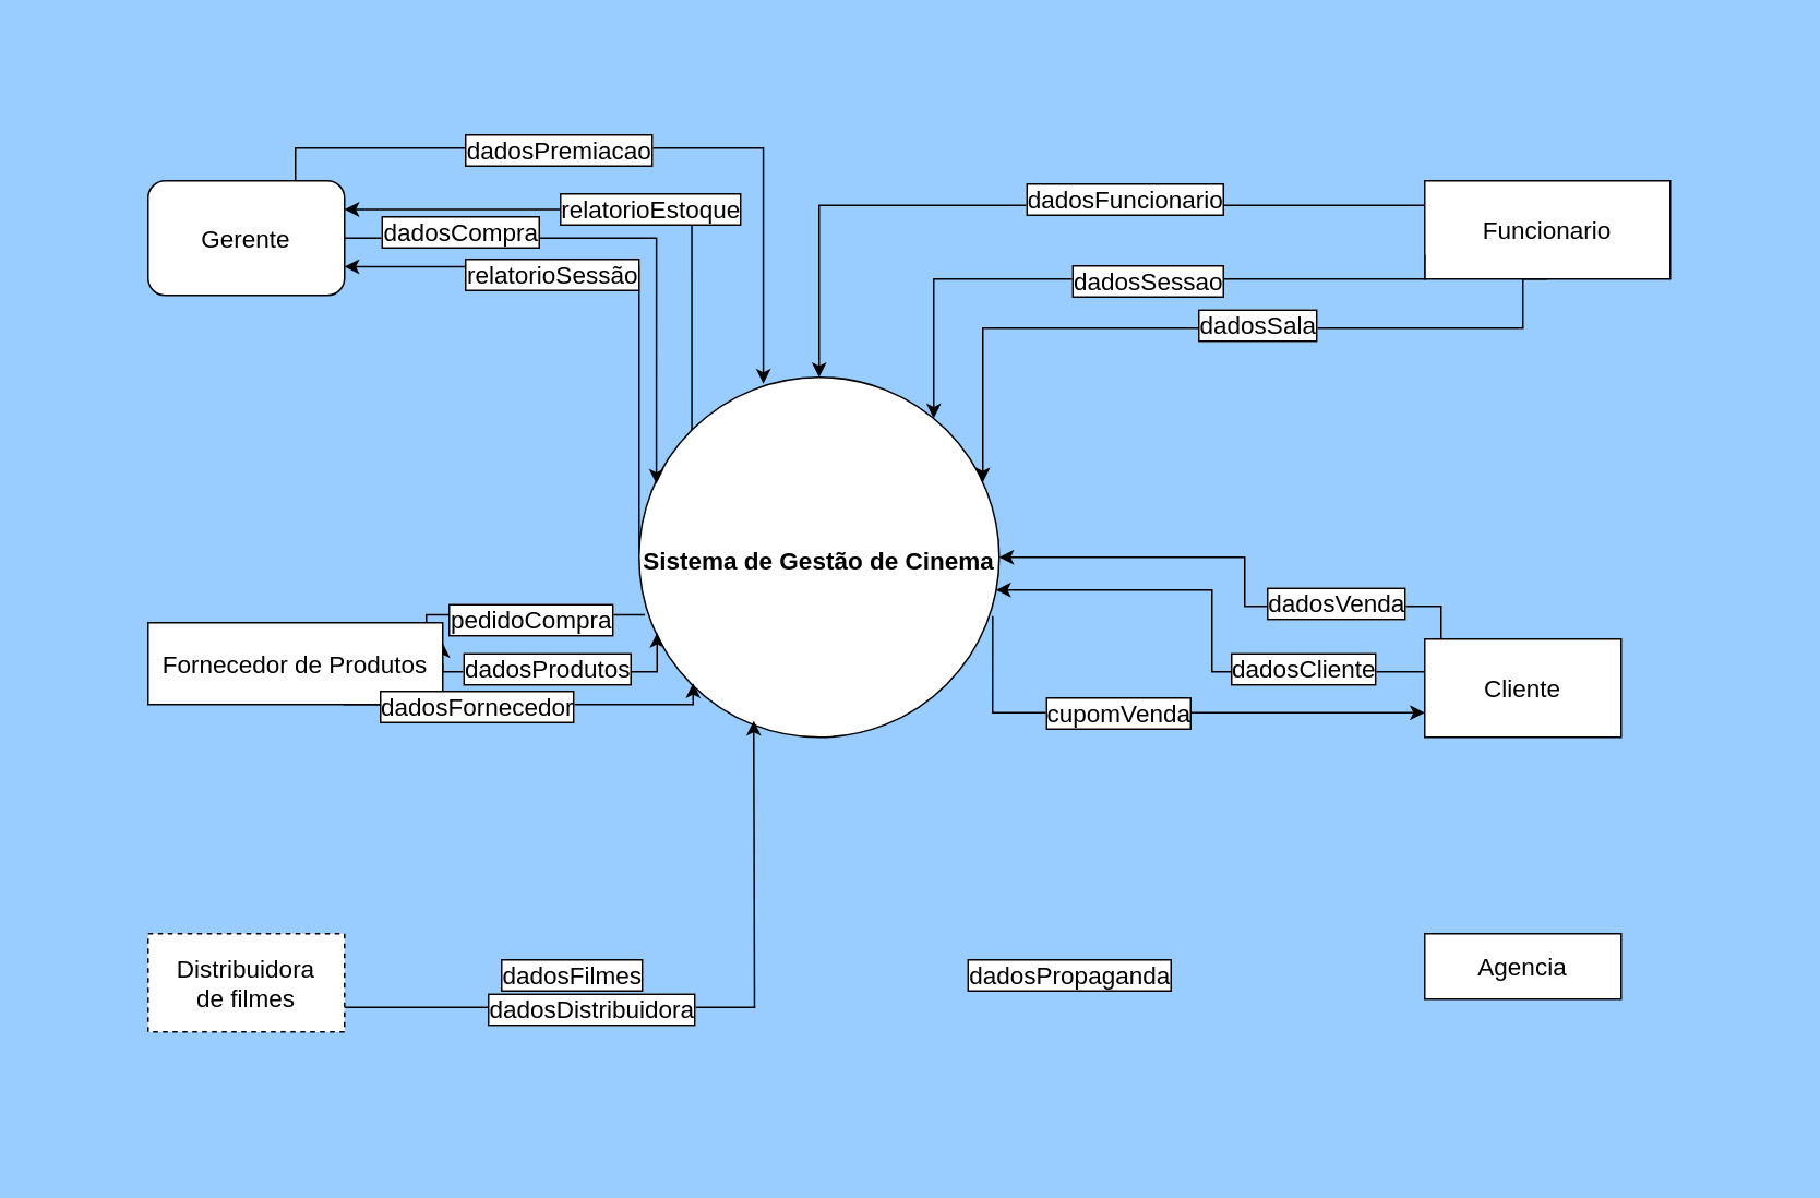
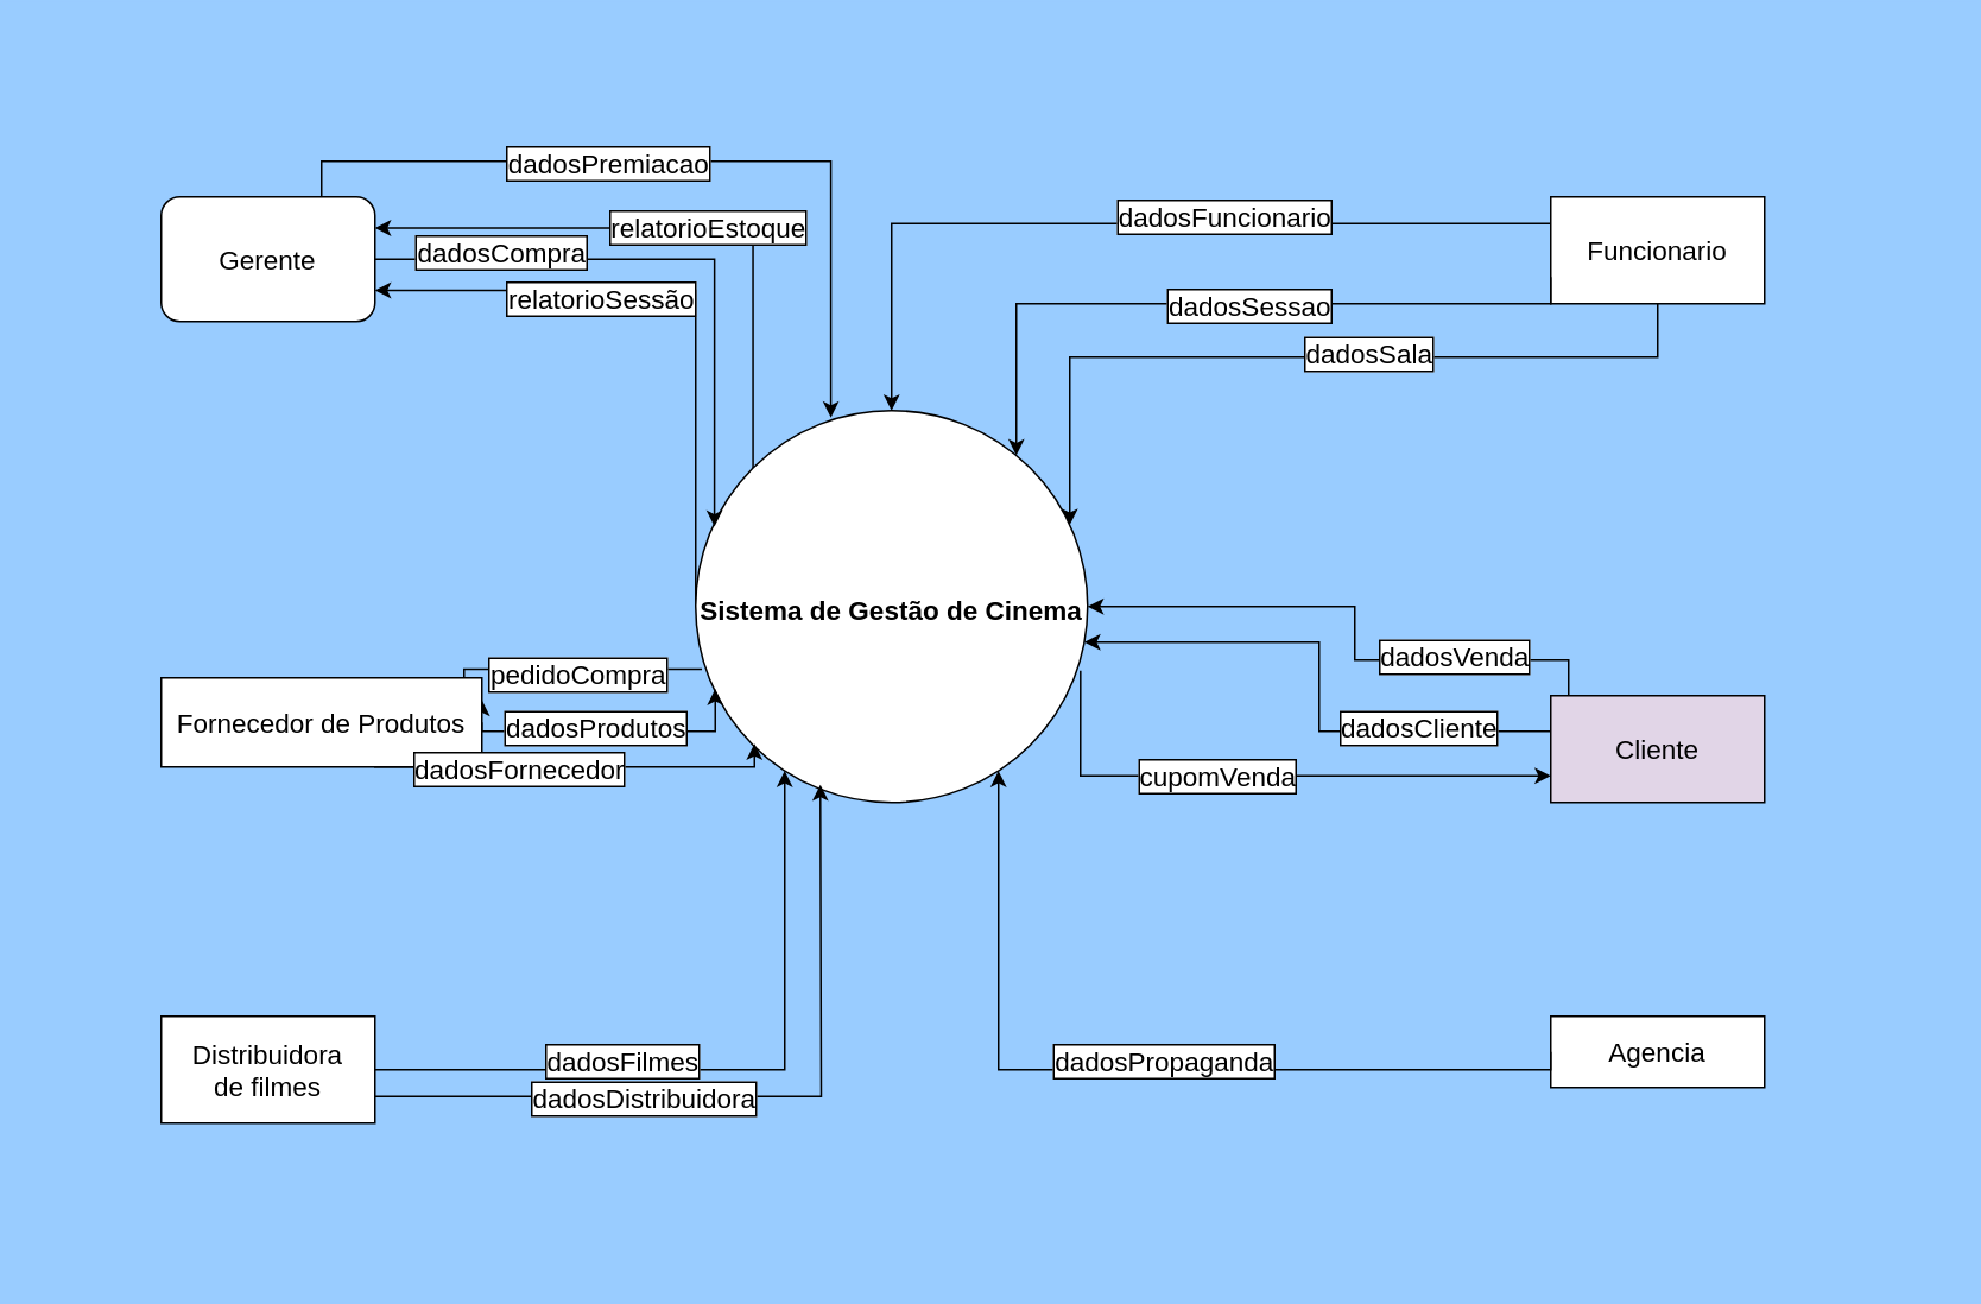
- <mxCell id="11" value="Funcionario" style="rounded=0;whiteSpace=wrap;html=1;fontSize=15;" parent="1" vertex="1"><mxGeometry x="870" y="110" width="150" height="60" as="geometry" /></mxCell>
+ <mxCell id="11" value="Funcionario" style="rounded=0;whiteSpace=wrap;html=1;fontSize=15;" parent="1" vertex="1"><mxGeometry x="870" y="110" width="120" height="60" as="geometry" /></mxCell>
- <mxCell id="28" value="Cliente" style="rounded=0;whiteSpace=wrap;html=1;fontSize=15;" parent="1" vertex="1"><mxGeometry x="870" y="390" width="120" height="60" as="geometry" /></mxCell>
+ <mxCell id="28" value="Cliente" style="rounded=0;whiteSpace=wrap;html=1;fontSize=15;fillColor=#e1d5e7;" parent="1" vertex="1"><mxGeometry x="870" y="390" width="120" height="60" as="geometry" /></mxCell>
+ <mxCell id="43" style="edgeStyle=orthogonalEdgeStyle;rounded=0;orthogonalLoop=1;jettySize=auto;html=1;exitX=0;exitY=0.5;exitDx=0;exitDy=0;fontSize=15;startArrow=none;startFill=0;endArrow=classic;endFill=1;" edge="1" parent="1" source="42" target="4"><mxGeometry relative="1" as="geometry"><mxPoint x="539" y="450" as="targetPoint" /><mxPoint x="309" y="645" as="sourcePoint" /><Array as="points"><mxPoint x="560" y="600" /></Array></mxGeometry></mxCell>
+ <mxCell id="15" style="edgeStyle=orthogonalEdgeStyle;rounded=0;orthogonalLoop=1;jettySize=auto;html=1;exitX=1;exitY=0.5;exitDx=0;exitDy=0;fontSize=15;startArrow=none;startFill=0;endArrow=classic;endFill=1;" parent="1" source="16" target="4" edge="1"><mxGeometry relative="1" as="geometry"><Array as="points"><mxPoint x="440" y="600" /></Array></mxGeometry></mxCell>
- <mxCell id="16" value="Distribuidora&lt;br&gt;de filmes" style="rounded=0;whiteSpace=wrap;html=1;fontSize=15;dashed=1;" parent="1" vertex="1"><mxGeometry x="90" y="570" width="120" height="60" as="geometry" /></mxCell>
+ <mxCell id="16" value="Distribuidora&lt;br&gt;de filmes" style="rounded=0;whiteSpace=wrap;html=1;fontSize=15;" parent="1" vertex="1"><mxGeometry x="90" y="570" width="120" height="60" as="geometry" /></mxCell>
